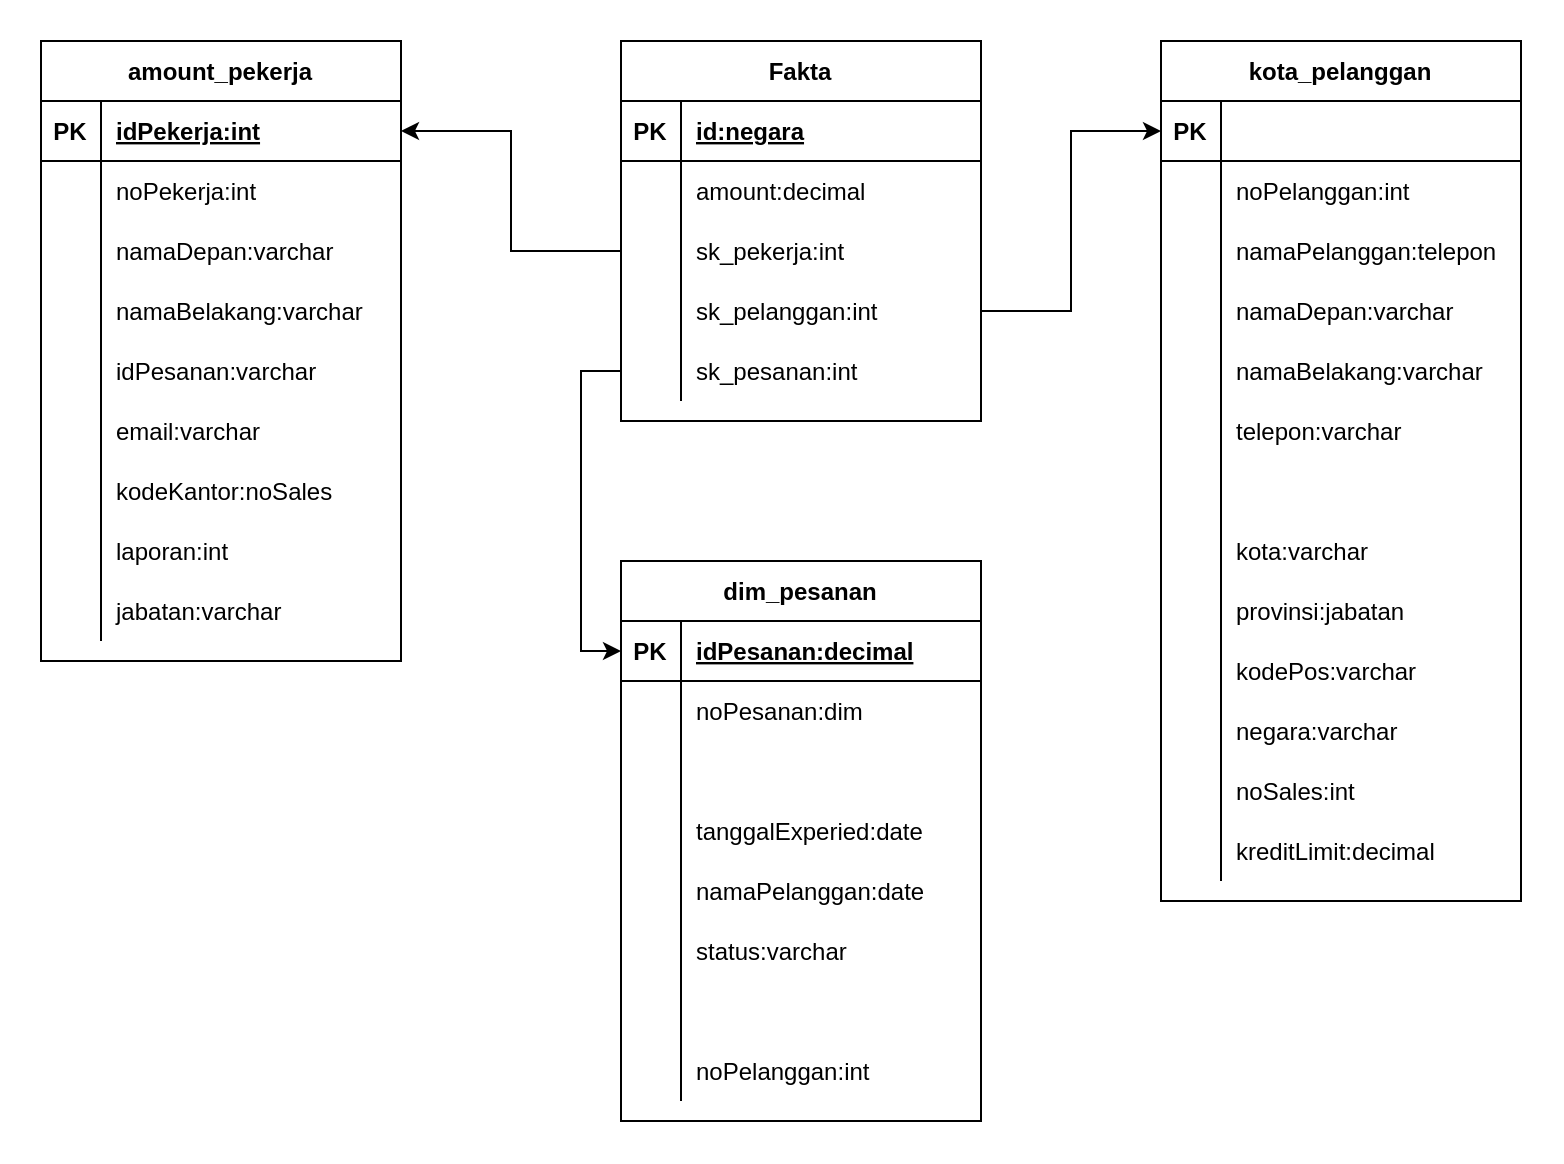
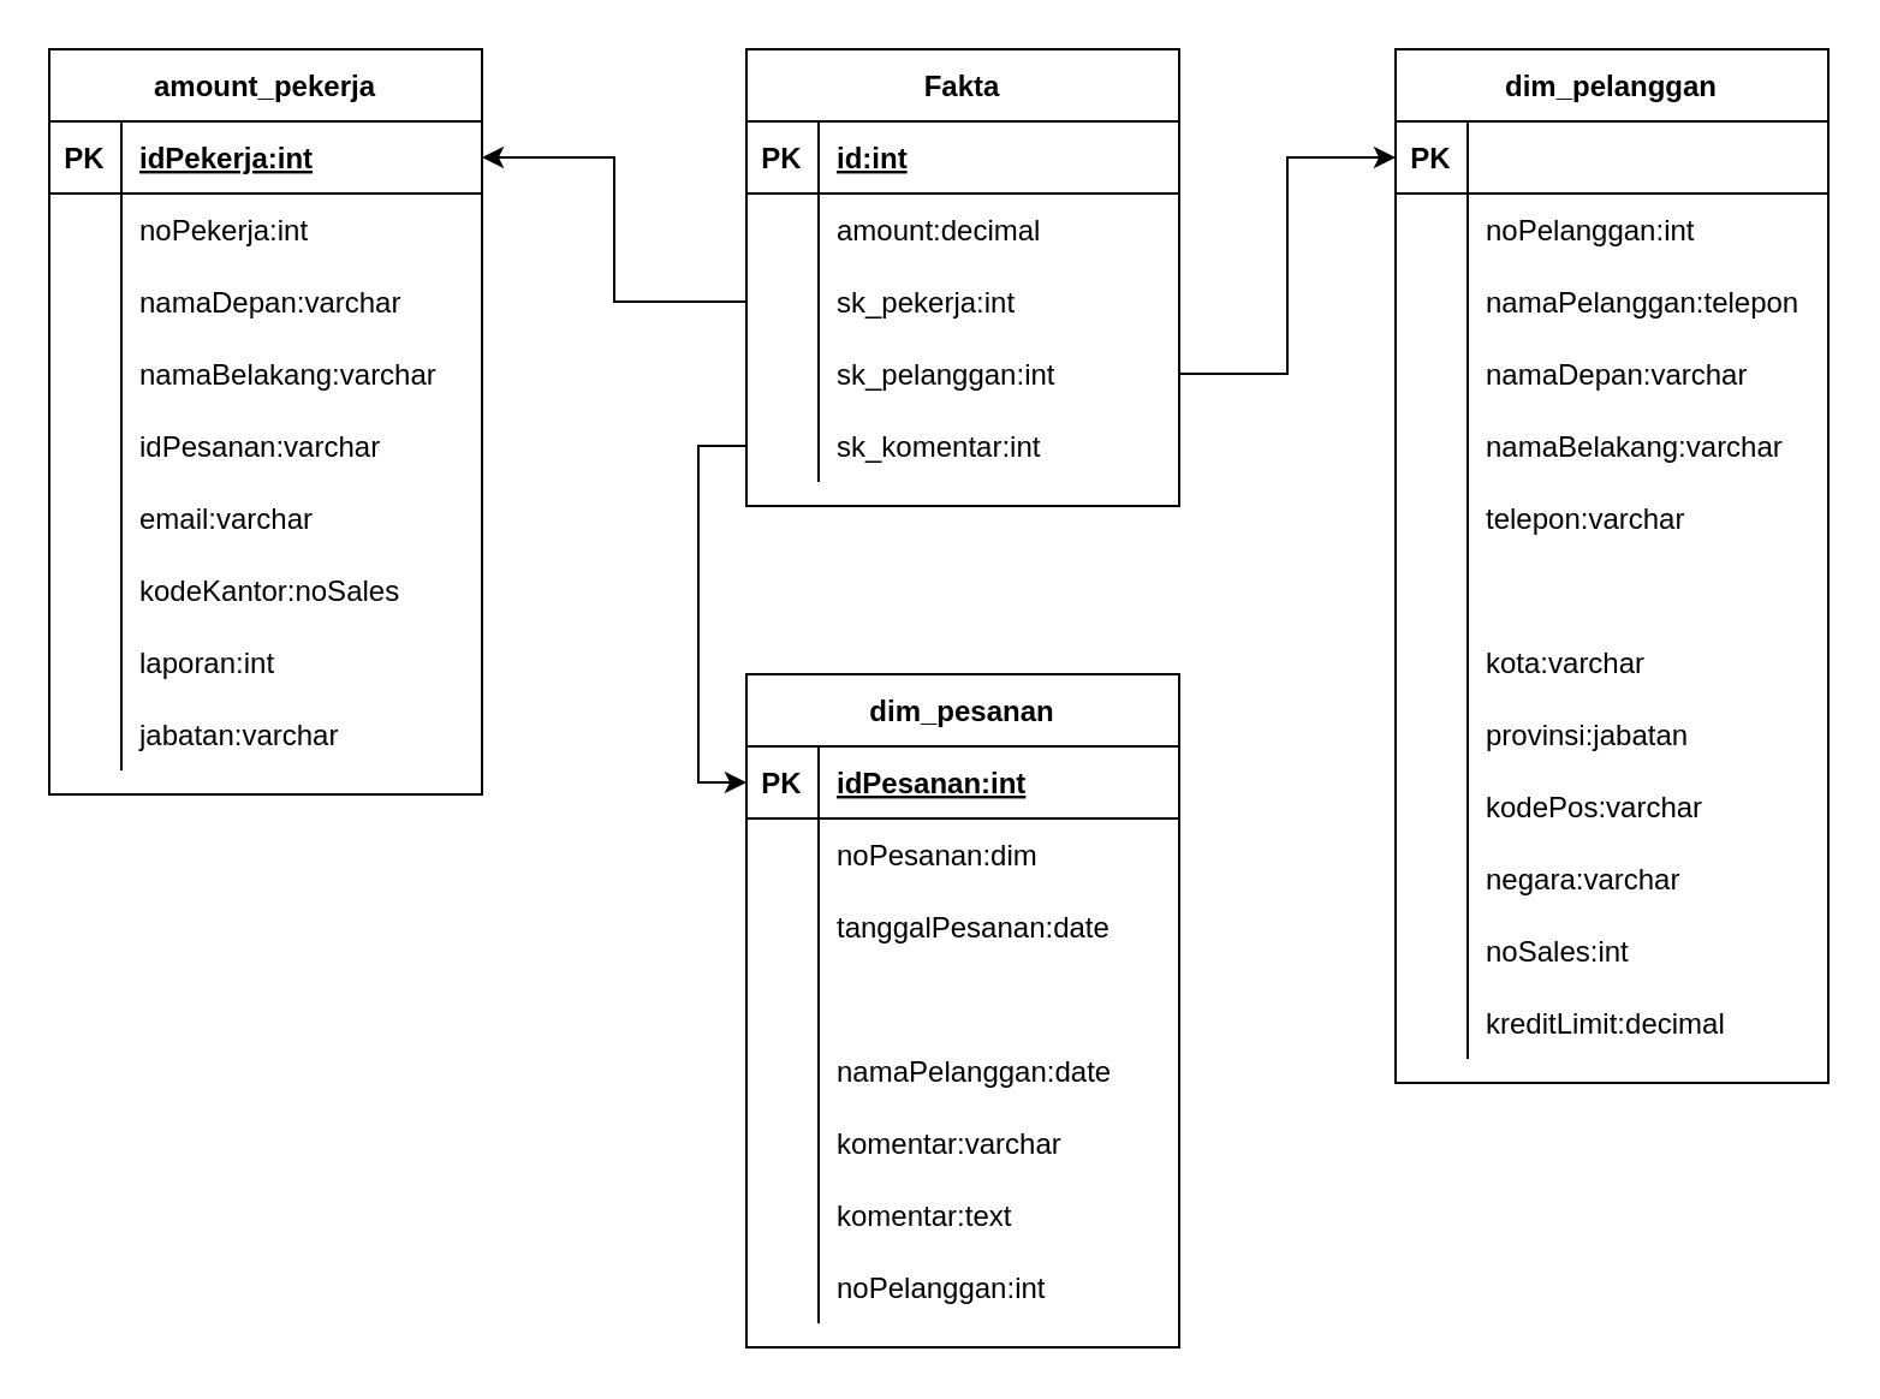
- <mxCell id="30" value="kota_pelanggan" style="shape=table;startSize=30;container=1;collapsible=1;childLayout=tableLayout;fixedRows=1;rowLines=0;fontStyle=1;align=center;resizeLast=1;" parent="1" vertex="1"><mxGeometry x="580" y="20" width="180" height="430" as="geometry" /></mxCell>
+ <mxCell id="30" value="dim_pelanggan" style="shape=table;startSize=30;container=1;collapsible=1;childLayout=tableLayout;fixedRows=1;rowLines=0;fontStyle=1;align=center;resizeLast=1;" parent="1" vertex="1"><mxGeometry x="580" y="20" width="180" height="430" as="geometry" /></mxCell>
- <mxCell id="97" value="id:negara" style="shape=partialRectangle;connectable=0;fillColor=none;top=0;left=0;bottom=0;right=0;align=left;spacingLeft=6;fontStyle=5;overflow=hidden;" parent="95" vertex="1"><mxGeometry x="30" width="150" height="30" as="geometry"><mxRectangle width="150" height="30" as="alternateBounds" /></mxGeometry></mxCell>
+ <mxCell id="97" value="id:int" style="shape=partialRectangle;connectable=0;fillColor=none;top=0;left=0;bottom=0;right=0;align=left;spacingLeft=6;fontStyle=5;overflow=hidden;" parent="95" vertex="1"><mxGeometry x="30" width="150" height="30" as="geometry"><mxRectangle width="150" height="30" as="alternateBounds" /></mxGeometry></mxCell>
- <mxCell id="109" value="sk_pesanan:int" style="shape=partialRectangle;connectable=0;fillColor=none;top=0;left=0;bottom=0;right=0;align=left;spacingLeft=6;overflow=hidden;" vertex="1" parent="107"><mxGeometry x="30" width="150" height="30" as="geometry"><mxRectangle width="150" height="30" as="alternateBounds" /></mxGeometry></mxCell>
+ <mxCell id="109" value="sk_komentar:int" style="shape=partialRectangle;connectable=0;fillColor=none;top=0;left=0;bottom=0;right=0;align=left;spacingLeft=6;overflow=hidden;" vertex="1" parent="107"><mxGeometry x="30" width="150" height="30" as="geometry"><mxRectangle width="150" height="30" as="alternateBounds" /></mxGeometry></mxCell>
- <mxCell id="71" value="idPesanan:decimal" style="shape=partialRectangle;connectable=0;fillColor=none;top=0;left=0;bottom=0;right=0;align=left;spacingLeft=6;fontStyle=5;overflow=hidden;" parent="69" vertex="1"><mxGeometry x="30" width="150" height="30" as="geometry"><mxRectangle width="150" height="30" as="alternateBounds" /></mxGeometry></mxCell>
+ <mxCell id="71" value="idPesanan:int" style="shape=partialRectangle;connectable=0;fillColor=none;top=0;left=0;bottom=0;right=0;align=left;spacingLeft=6;fontStyle=5;overflow=hidden;" parent="69" vertex="1"><mxGeometry x="30" width="150" height="30" as="geometry"><mxRectangle width="150" height="30" as="alternateBounds" /></mxGeometry></mxCell>
+ <mxCell id="77" value="tanggalPesanan:date" style="shape=partialRectangle;connectable=0;fillColor=none;top=0;left=0;bottom=0;right=0;align=left;spacingLeft=6;overflow=hidden;" parent="75" vertex="1"><mxGeometry x="30" width="150" height="30" as="geometry"><mxRectangle width="150" height="30" as="alternateBounds" /></mxGeometry></mxCell>
- <mxCell id="80" value="tanggalExperied:date" style="shape=partialRectangle;connectable=0;fillColor=none;top=0;left=0;bottom=0;right=0;align=left;spacingLeft=6;overflow=hidden;" parent="78" vertex="1"><mxGeometry x="30" width="150" height="30" as="geometry"><mxRectangle width="150" height="30" as="alternateBounds" /></mxGeometry></mxCell>
- <mxCell id="86" value="status:varchar" style="shape=partialRectangle;connectable=0;fillColor=none;top=0;left=0;bottom=0;right=0;align=left;spacingLeft=6;overflow=hidden;" parent="84" vertex="1"><mxGeometry x="30" width="150" height="30" as="geometry"><mxRectangle width="150" height="30" as="alternateBounds" /></mxGeometry></mxCell>
+ <mxCell id="86" value="komentar:varchar" style="shape=partialRectangle;connectable=0;fillColor=none;top=0;left=0;bottom=0;right=0;align=left;spacingLeft=6;overflow=hidden;" parent="84" vertex="1"><mxGeometry x="30" width="150" height="30" as="geometry"><mxRectangle width="150" height="30" as="alternateBounds" /></mxGeometry></mxCell>
+ <mxCell id="89" value="komentar:text" style="shape=partialRectangle;connectable=0;fillColor=none;top=0;left=0;bottom=0;right=0;align=left;spacingLeft=6;overflow=hidden;" parent="87" vertex="1"><mxGeometry x="30" width="150" height="30" as="geometry"><mxRectangle width="150" height="30" as="alternateBounds" /></mxGeometry></mxCell>
